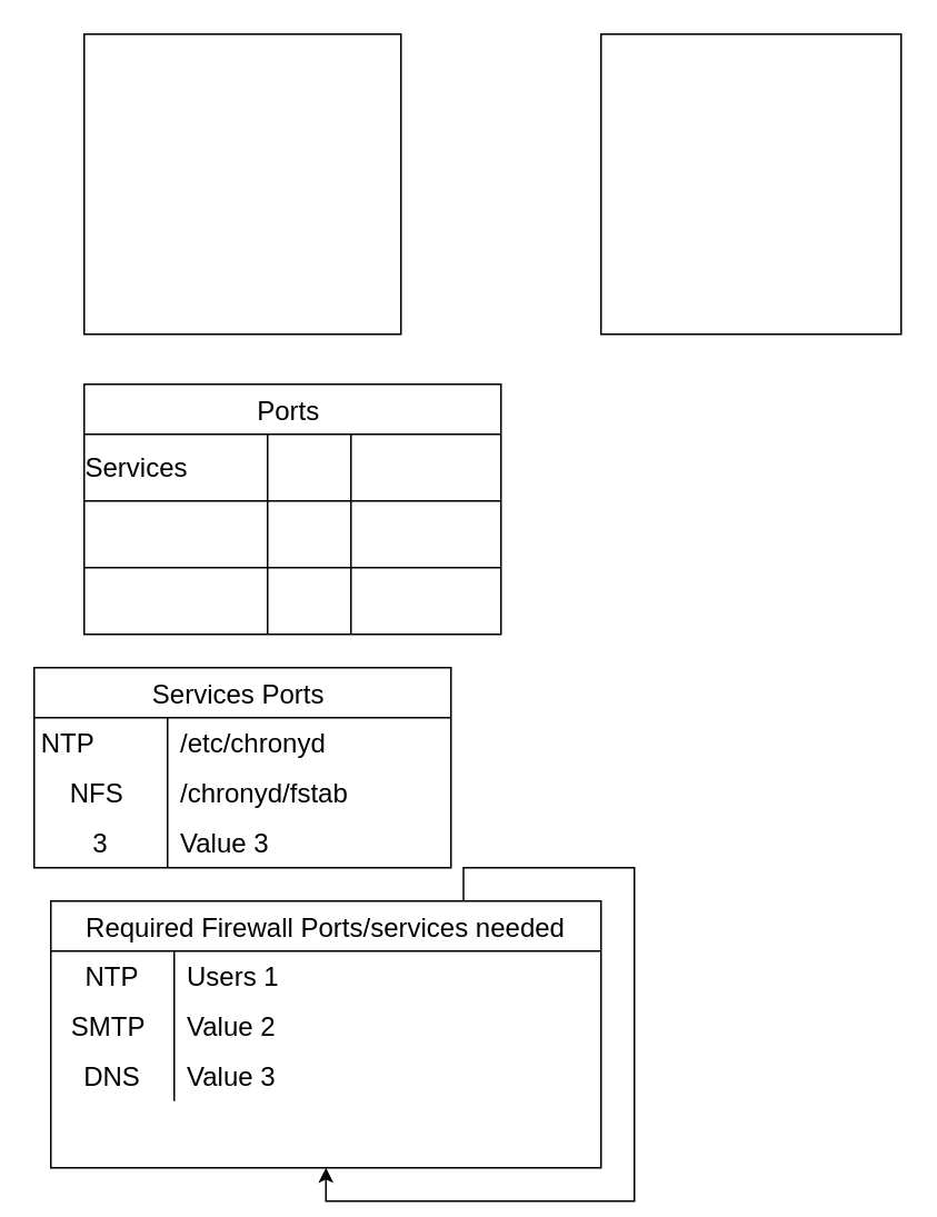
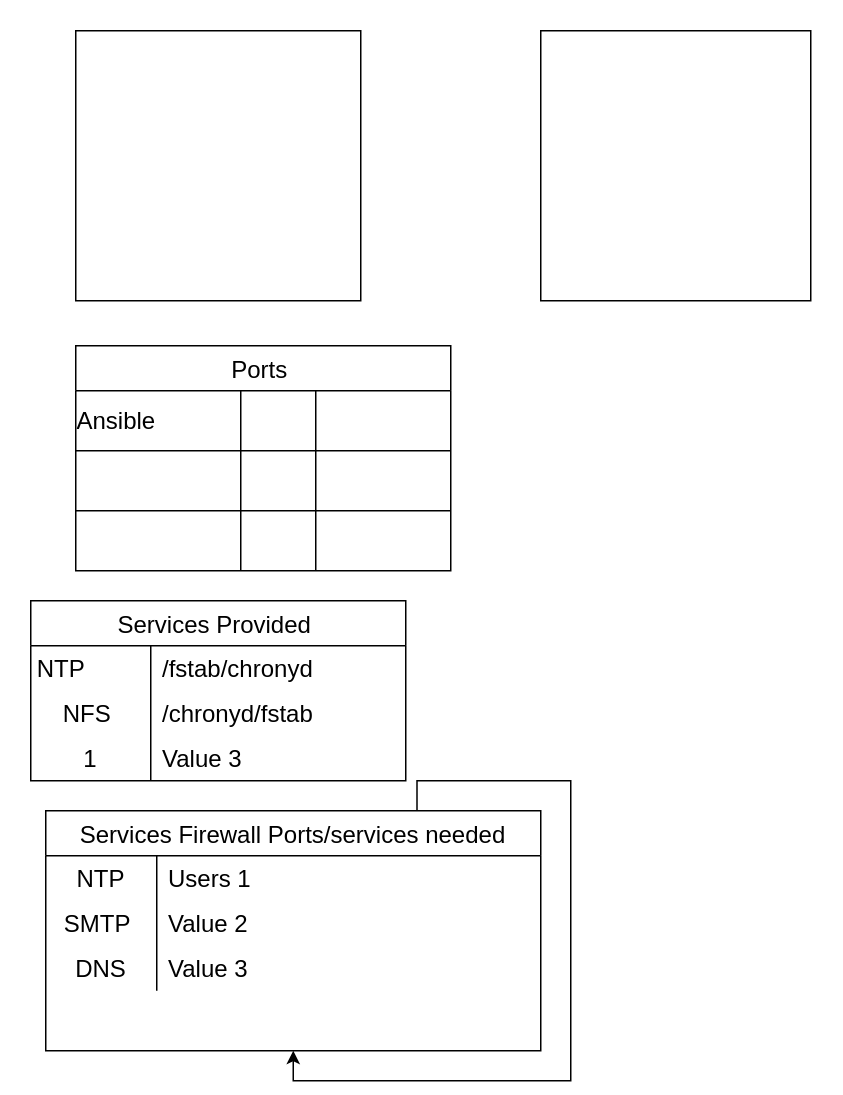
- <mxCell id="6" value="Services&lt;span style=&quot;white-space: pre;&quot;&gt;&#09;&lt;/span&gt;&lt;span style=&quot;white-space: pre;&quot;&gt;&#09;&lt;/span&gt;&lt;span style=&quot;white-space: pre;&quot;&gt;&#09;&lt;/span&gt;" style="shape=partialRectangle;html=1;whiteSpace=wrap;connectable=0;strokeColor=inherit;overflow=hidden;fillColor=none;top=0;left=0;bottom=0;right=0;pointerEvents=1;fontSize=16;" vertex="1" parent="5"><mxGeometry width="110" height="40" as="geometry"><mxRectangle width="110" height="40" as="alternateBounds" /></mxGeometry></mxCell>
+ <mxCell id="6" value="Ansible&lt;span style=&quot;white-space: pre;&quot;&gt;&#09;&lt;/span&gt;&lt;span style=&quot;white-space: pre;&quot;&gt;&#09;&lt;/span&gt;&lt;span style=&quot;white-space: pre;&quot;&gt;&#09;&lt;/span&gt;" style="shape=partialRectangle;html=1;whiteSpace=wrap;connectable=0;strokeColor=inherit;overflow=hidden;fillColor=none;top=0;left=0;bottom=0;right=0;pointerEvents=1;fontSize=16;" vertex="1" parent="5"><mxGeometry width="110" height="40" as="geometry"><mxRectangle width="110" height="40" as="alternateBounds" /></mxGeometry></mxCell>
- <mxCell id="17" value="Services Ports " style="shape=table;startSize=30;container=1;collapsible=0;childLayout=tableLayout;fixedRows=1;rowLines=0;fontStyle=0;strokeColor=default;fontSize=16;" vertex="1" parent="1"><mxGeometry x="20" y="400" width="250" height="120" as="geometry" /></mxCell>
+ <mxCell id="17" value="Services Provided " style="shape=table;startSize=30;container=1;collapsible=0;childLayout=tableLayout;fixedRows=1;rowLines=0;fontStyle=0;strokeColor=default;fontSize=16;" vertex="1" parent="1"><mxGeometry x="20" y="400" width="250" height="120" as="geometry" /></mxCell>
- <mxCell id="20" value="/etc/chronyd" style="shape=partialRectangle;html=1;whiteSpace=wrap;connectable=0;fillColor=none;top=0;left=0;bottom=0;right=0;align=left;spacingLeft=6;overflow=hidden;strokeColor=inherit;fontSize=16;" vertex="1" parent="18"><mxGeometry x="80" width="170" height="30" as="geometry"><mxRectangle width="170" height="30" as="alternateBounds" /></mxGeometry></mxCell>
+ <mxCell id="20" value="/fstab/chronyd" style="shape=partialRectangle;html=1;whiteSpace=wrap;connectable=0;fillColor=none;top=0;left=0;bottom=0;right=0;align=left;spacingLeft=6;overflow=hidden;strokeColor=inherit;fontSize=16;" vertex="1" parent="18"><mxGeometry x="80" width="170" height="30" as="geometry"><mxRectangle width="170" height="30" as="alternateBounds" /></mxGeometry></mxCell>
- <mxCell id="25" value="3" style="shape=partialRectangle;html=1;whiteSpace=wrap;connectable=0;fillColor=none;top=0;left=0;bottom=0;right=0;overflow=hidden;strokeColor=inherit;fontSize=16;" vertex="1" parent="24"><mxGeometry width="80" height="30" as="geometry"><mxRectangle width="80" height="30" as="alternateBounds" /></mxGeometry></mxCell>
+ <mxCell id="25" value="1" style="shape=partialRectangle;html=1;whiteSpace=wrap;connectable=0;fillColor=none;top=0;left=0;bottom=0;right=0;overflow=hidden;strokeColor=inherit;fontSize=16;" vertex="1" parent="24"><mxGeometry width="80" height="30" as="geometry"><mxRectangle width="80" height="30" as="alternateBounds" /></mxGeometry></mxCell>
- <mxCell id="27" value="Required Firewall Ports/services needed" style="shape=table;startSize=30;container=1;collapsible=0;childLayout=tableLayout;fixedRows=1;rowLines=0;fontStyle=0;strokeColor=default;fontSize=16;" vertex="1" parent="1"><mxGeometry x="30" y="540" width="330" height="160" as="geometry" /></mxCell>
+ <mxCell id="27" value="Services Firewall Ports/services needed" style="shape=table;startSize=30;container=1;collapsible=0;childLayout=tableLayout;fixedRows=1;rowLines=0;fontStyle=0;strokeColor=default;fontSize=16;" vertex="1" parent="1"><mxGeometry x="30" y="540" width="330" height="160" as="geometry" /></mxCell>
